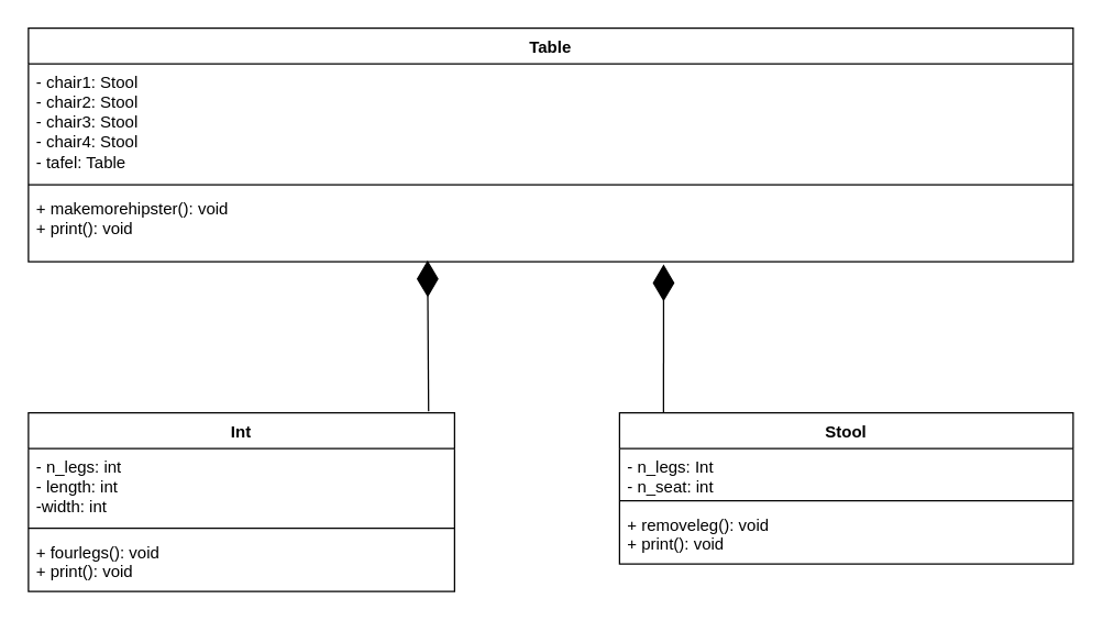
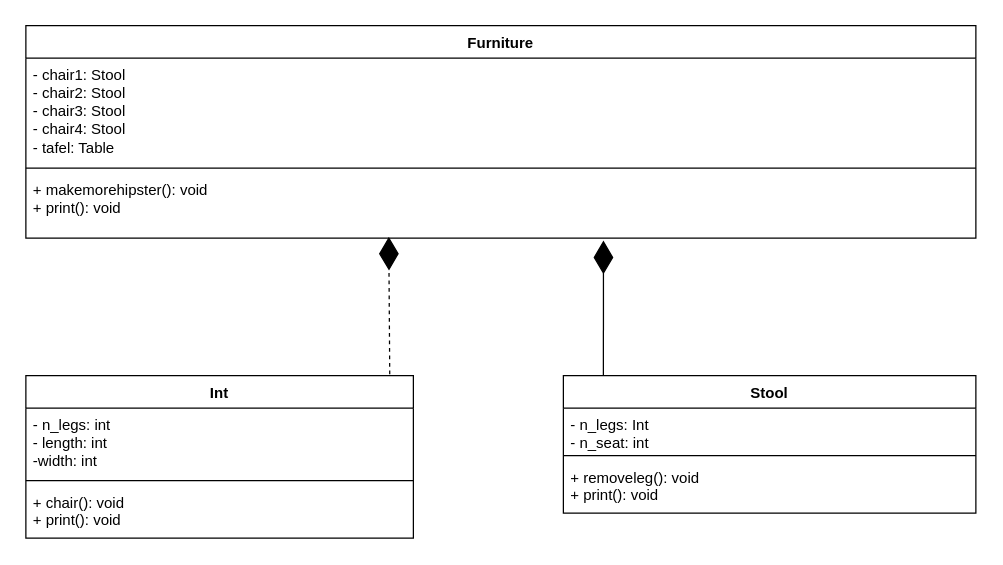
- <mxCell id="2" value="Table" style="swimlane;fontStyle=1;align=center;verticalAlign=top;childLayout=stackLayout;horizontal=1;startSize=26;horizontalStack=0;resizeParent=1;resizeParentMax=0;resizeLast=0;collapsible=1;marginBottom=0;whiteSpace=wrap;html=1;" vertex="1" parent="1"><mxGeometry x="20" y="20" width="760" height="170" as="geometry" /></mxCell>
+ <mxCell id="2" value="Furniture" style="swimlane;fontStyle=1;align=center;verticalAlign=top;childLayout=stackLayout;horizontal=1;startSize=26;horizontalStack=0;resizeParent=1;resizeParentMax=0;resizeLast=0;collapsible=1;marginBottom=0;whiteSpace=wrap;html=1;" vertex="1" parent="1"><mxGeometry x="20" y="20" width="760" height="170" as="geometry" /></mxCell>
- <mxCell id="14" value="" style="endArrow=diamondThin;endFill=1;endSize=24;html=1;rounded=0;entryX=0.382;entryY=0.981;entryDx=0;entryDy=0;entryPerimeter=0;exitX=0.939;exitY=-0.008;exitDx=0;exitDy=0;exitPerimeter=0;" edge="1" parent="1" source="6" target="5"><mxGeometry width="160" relative="1" as="geometry"><mxPoint x="310" y="270" as="sourcePoint" /><mxPoint x="470" y="270" as="targetPoint" /></mxGeometry></mxCell>
+ <mxCell id="14" value="" style="endArrow=diamondThin;endFill=1;endSize=24;html=1;rounded=0;entryX=0.382;entryY=0.981;entryDx=0;entryDy=0;entryPerimeter=0;exitX=0.939;exitY=-0.008;exitDx=0;exitDy=0;exitPerimeter=0;dashed=1;" edge="1" parent="1" source="6" target="5"><mxGeometry width="160" relative="1" as="geometry"><mxPoint x="310" y="270" as="sourcePoint" /><mxPoint x="470" y="270" as="targetPoint" /></mxGeometry></mxCell>
- <mxCell id="9" value="+ fourlegs(): void&lt;br&gt;+ print(): void" style="text;strokeColor=none;fillColor=none;align=left;verticalAlign=top;spacingLeft=4;spacingRight=4;overflow=hidden;rotatable=0;points=[[0,0.5],[1,0.5]];portConstraint=eastwest;whiteSpace=wrap;html=1;" vertex="1" parent="6"><mxGeometry y="88" width="310" height="42" as="geometry" /></mxCell>
+ <mxCell id="9" value="+ chair(): void&lt;br&gt;+ print(): void" style="text;strokeColor=none;fillColor=none;align=left;verticalAlign=top;spacingLeft=4;spacingRight=4;overflow=hidden;rotatable=0;points=[[0,0.5],[1,0.5]];portConstraint=eastwest;whiteSpace=wrap;html=1;" vertex="1" parent="6"><mxGeometry y="88" width="310" height="42" as="geometry" /></mxCell>
